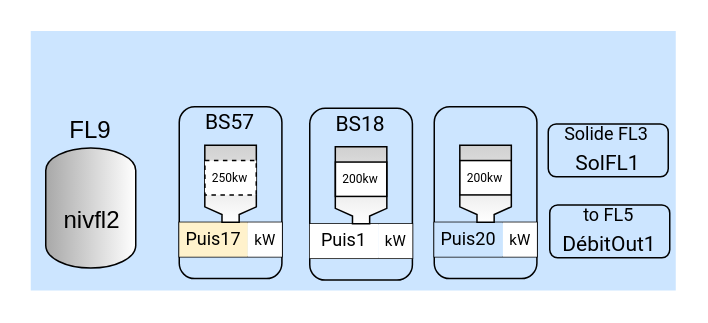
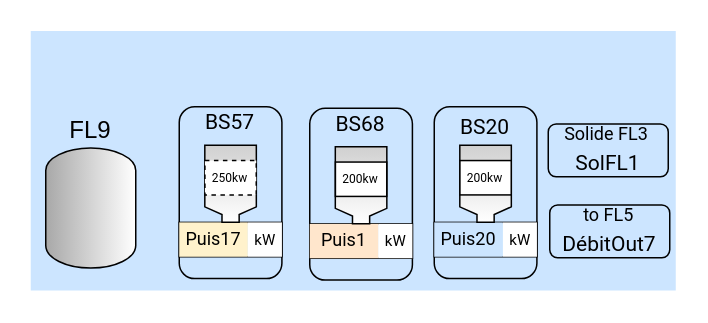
- <mxCell id="16" value="BS18" style="text;html=1;strokeColor=none;fillColor=none;align=center;verticalAlign=middle;whiteSpace=wrap;rounded=0;container=0;fontSize=14;fontFamily=roboto;fontSource=https%3A%2F%2Ffonts.googleapis.com%2Fcss%3Ffamily%3Droboto;" vertex="1" parent="2"><mxGeometry x="186.0" y="45" width="68.444" height="34.357" as="geometry" /></mxCell>
+ <mxCell id="16" value="BS68" style="text;html=1;strokeColor=none;fillColor=none;align=center;verticalAlign=middle;whiteSpace=wrap;rounded=0;container=0;fontSize=14;fontFamily=roboto;fontSource=https%3A%2F%2Ffonts.googleapis.com%2Fcss%3Ffamily%3Droboto;" vertex="1" parent="2"><mxGeometry x="186.0" y="45" width="68.444" height="34.357" as="geometry" /></mxCell>
+ <mxCell id="23" value="BS20" style="text;html=1;strokeColor=none;fillColor=none;align=center;verticalAlign=middle;whiteSpace=wrap;rounded=0;container=0;fontSize=14;fontFamily=roboto;fontSource=https%3A%2F%2Ffonts.googleapis.com%2Fcss%3Ffamily%3Droboto;" vertex="1" parent="2"><mxGeometry x="269" y="50" width="68.44" height="28.36" as="geometry" /></mxCell>
- <mxCell id="6" value="nivfl2" style="text;html=1;strokeColor=none;fillColor=none;align=center;verticalAlign=middle;whiteSpace=wrap;rounded=0;fontSize=16;container=0;" vertex="1" parent="2"><mxGeometry x="11" y="111.04" width="60" height="30" as="geometry" /></mxCell>
- <mxCell id="18" value="Puis1" style="whiteSpace=wrap;html=1;strokeColor=none;container=0;fontFamily=roboto;fontSource=https%3A%2F%2Ffonts.googleapis.com%2Fcss%3Ffamily%3Droboto;" vertex="1" parent="2"><mxGeometry x="186.0" y="128.602" width="45.63" height="22.905" as="geometry" /></mxCell>
+ <mxCell id="18" value="Puis1" style="whiteSpace=wrap;html=1;strokeColor=none;container=0;fontFamily=roboto;fontSource=https%3A%2F%2Ffonts.googleapis.com%2Fcss%3Ffamily%3Droboto;fillColor=#ffe6cc;" vertex="1" parent="2"><mxGeometry x="186.0" y="128.602" width="45.63" height="22.905" as="geometry" /></mxCell>
- <mxCell id="30" value="DébitOut1" style="rounded=0;whiteSpace=wrap;html=1;strokeColor=none;fillColor=none;container=0;fontFamily=roboto;fontSource=https%3A%2F%2Ffonts.googleapis.com%2Fcss%3Ffamily%3Droboto;fontSize=14;" vertex="1" parent="28"><mxGeometry y="19.082" width="80" height="19.088" as="geometry" /></mxCell>
+ <mxCell id="30" value="DébitOut7" style="rounded=0;whiteSpace=wrap;html=1;strokeColor=none;fillColor=none;container=0;fontFamily=roboto;fontSource=https%3A%2F%2Ffonts.googleapis.com%2Fcss%3Ffamily%3Droboto;fontSize=14;" vertex="1" parent="28"><mxGeometry y="19.082" width="80" height="19.088" as="geometry" /></mxCell>
